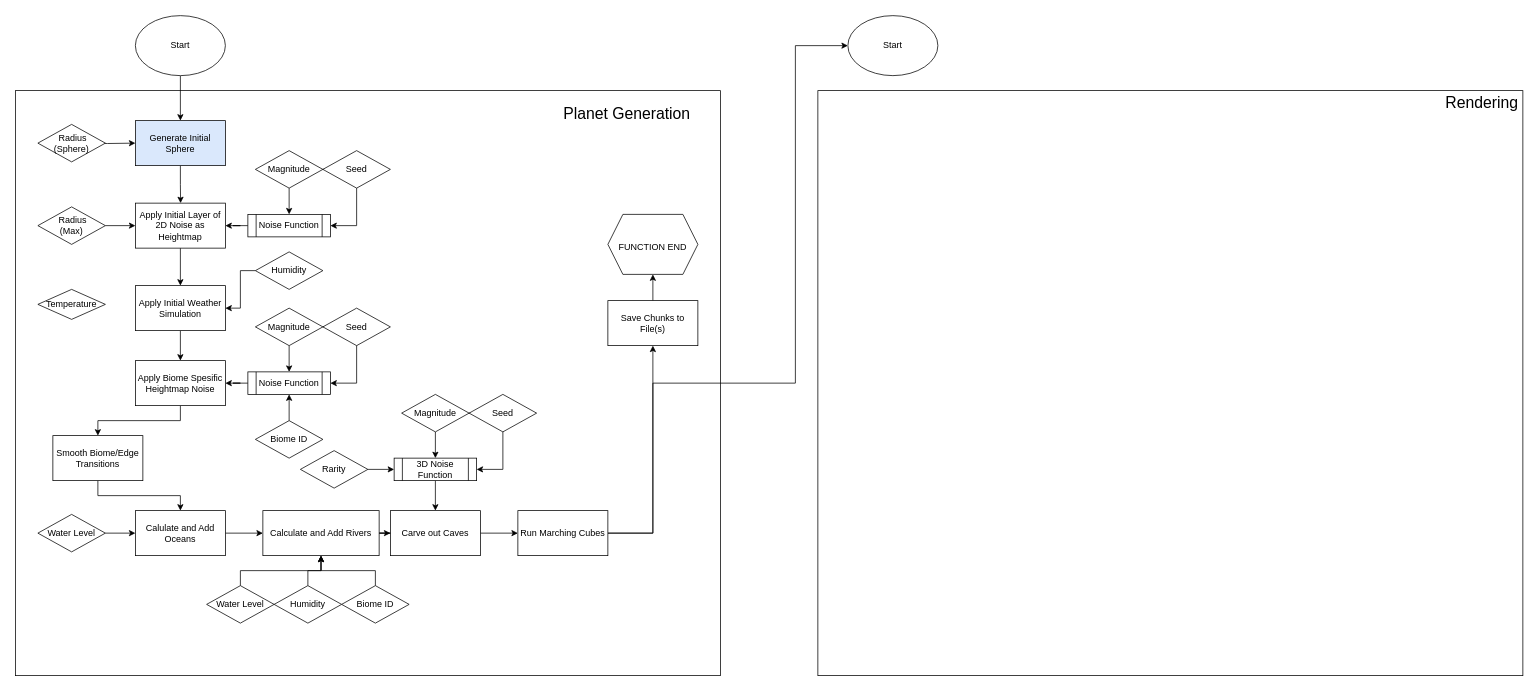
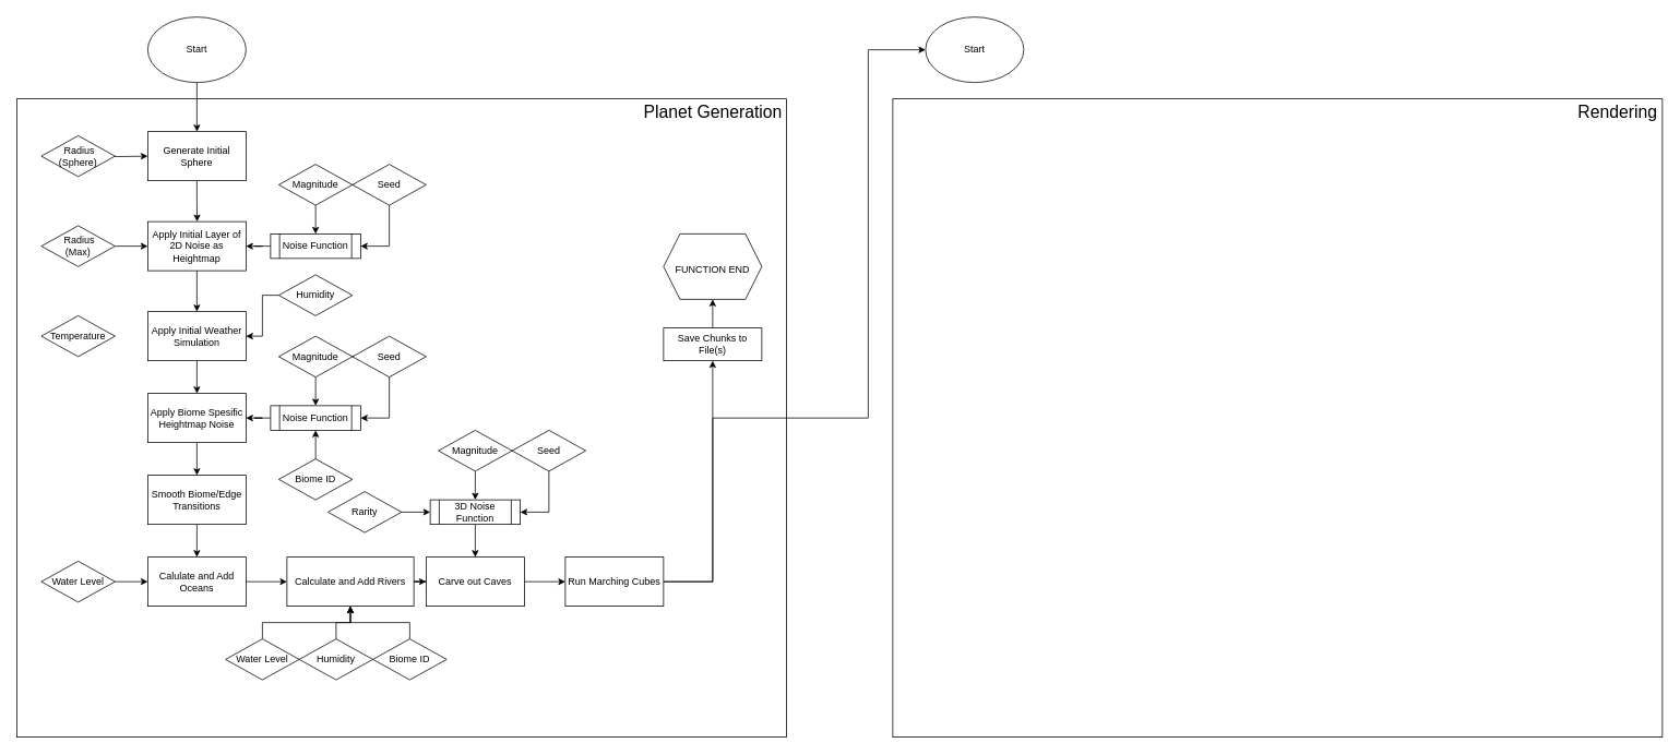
- <mxCell id="22" value="Planet Generation" style="text;html=1;align=center;verticalAlign=middle;resizable=0;points=[];autosize=1;strokeColor=none;fillColor=none;fontSize=21;" vertex="1" parent="1"><mxGeometry x="745" y="135" width="180" height="30" as="geometry" /></mxCell>
+ <mxCell id="22" value="Planet Generation" style="text;html=1;align=center;verticalAlign=middle;resizable=0;points=[];autosize=1;strokeColor=none;fillColor=none;fontSize=21;" vertex="1" parent="1"><mxGeometry x="780" y="120" width="180" height="30" as="geometry" /></mxCell>
- <mxCell id="5" value="Generate Initial Sphere" style="rounded=0;whiteSpace=wrap;html=1;fillColor=#dae8fc;" vertex="1" parent="1"><mxGeometry x="180" y="160" width="120" height="60" as="geometry" /></mxCell>
+ <mxCell id="5" value="Generate Initial Sphere" style="rounded=0;whiteSpace=wrap;html=1;" vertex="1" parent="1"><mxGeometry x="180" y="160" width="120" height="60" as="geometry" /></mxCell>
- <mxCell id="23" value="Temperature" style="rhombus;whiteSpace=wrap;html=1;" vertex="1" parent="1"><mxGeometry x="50" y="385" width="90" height="40" as="geometry" /></mxCell>
+ <mxCell id="23" value="Temperature" style="rhombus;whiteSpace=wrap;html=1;" vertex="1" parent="1"><mxGeometry x="50" y="385" width="90" height="50" as="geometry" /></mxCell>
- <mxCell id="65" value="Save Chunks to File(s)" style="rounded=0;whiteSpace=wrap;html=1;" vertex="1" parent="1"><mxGeometry x="810" y="400" width="120" height="60" as="geometry" /></mxCell>
+ <mxCell id="65" value="Save Chunks to File(s)" style="rounded=0;whiteSpace=wrap;html=1;" vertex="1" parent="1"><mxGeometry x="810" y="400" width="120" height="40" as="geometry" /></mxCell>
- <mxCell id="37" value="Smooth Biome/Edge Transitions" style="rounded=0;whiteSpace=wrap;html=1;" vertex="1" parent="1"><mxGeometry x="70" y="580" width="120" height="60" as="geometry" /></mxCell>
+ <mxCell id="37" value="Smooth Biome/Edge Transitions" style="rounded=0;whiteSpace=wrap;html=1;" vertex="1" parent="1"><mxGeometry x="180" y="580" width="120" height="60" as="geometry" /></mxCell>
